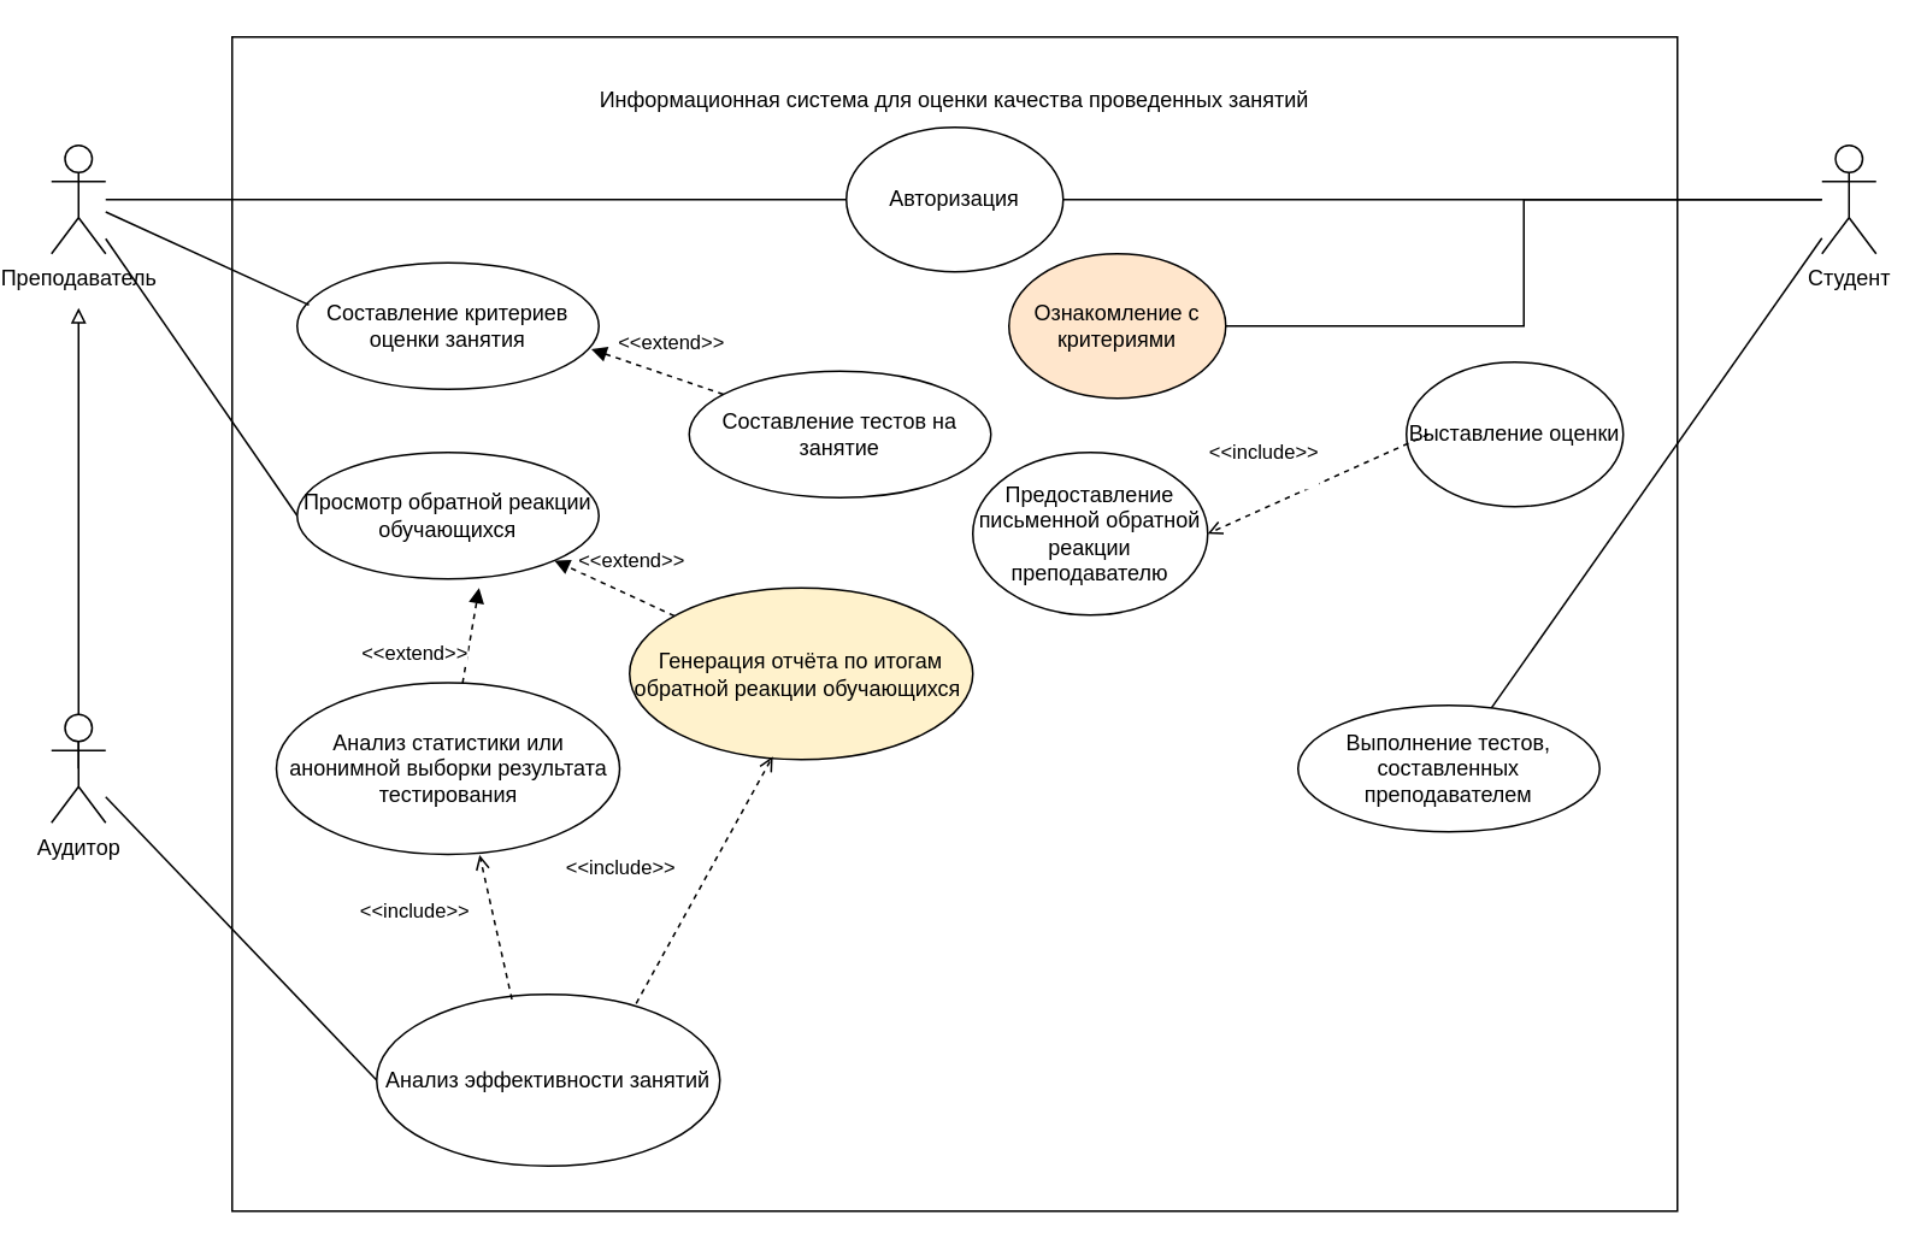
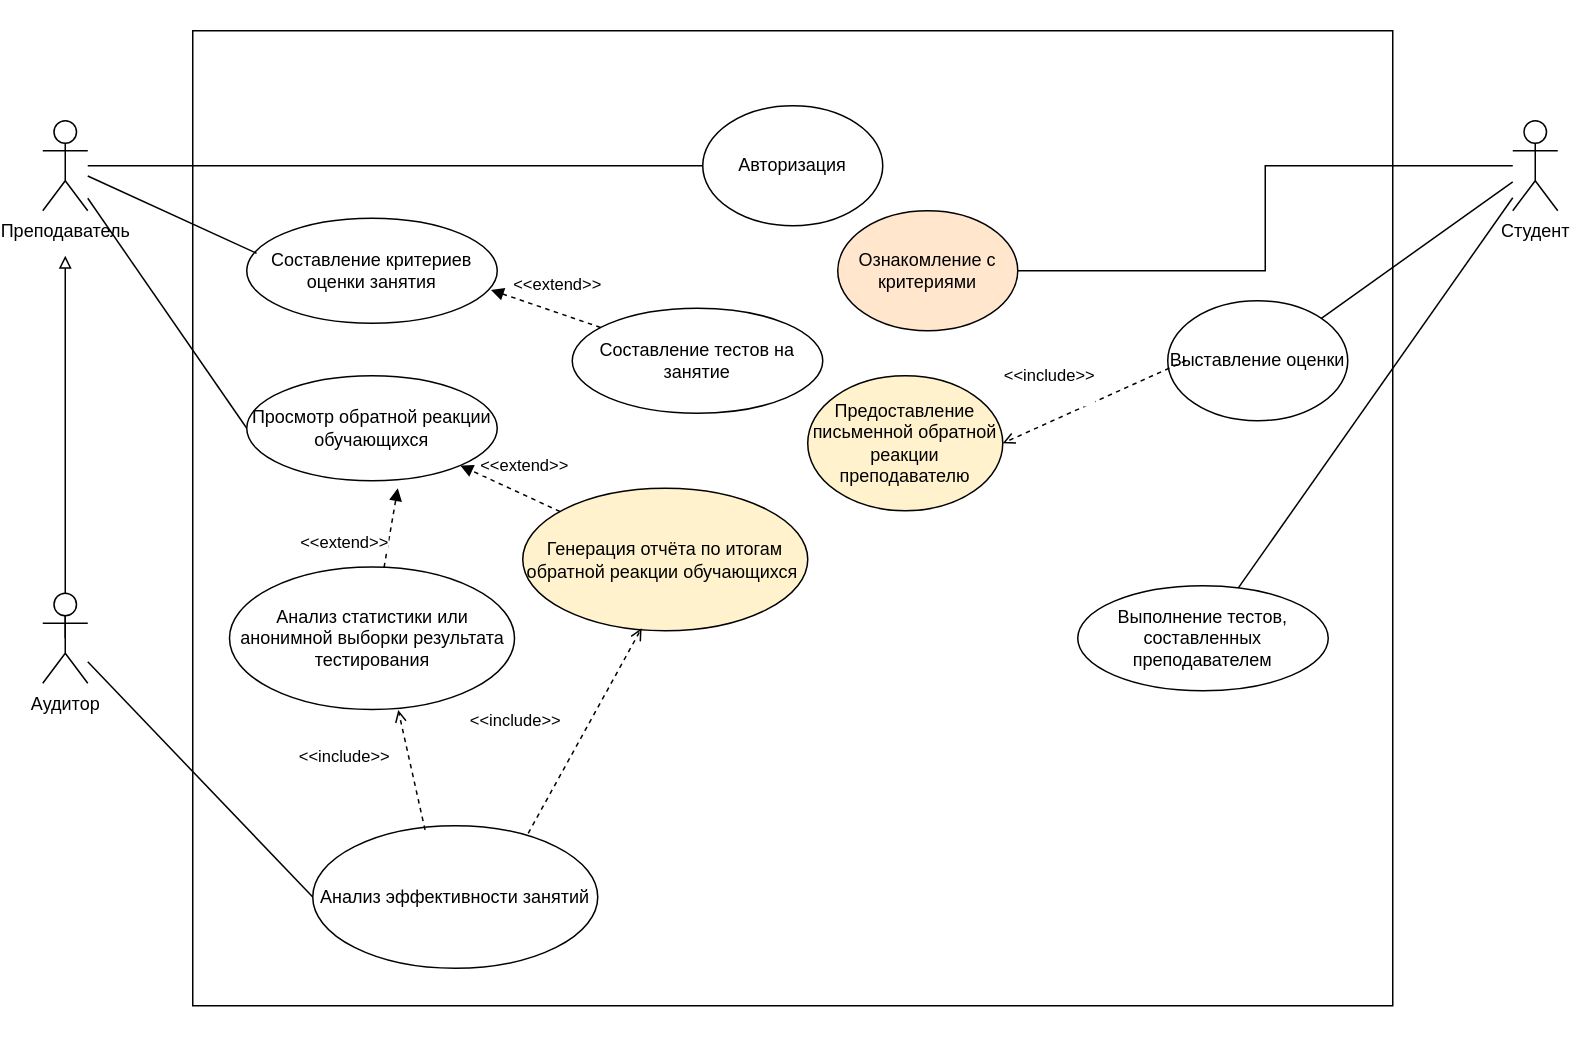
- <mxCell id="3" value="Информационная система для оценки качества проведенных занятий" style="text;html=1;align=center;verticalAlign=middle;whiteSpace=wrap;rounded=0;" parent="1" vertex="1"><mxGeometry x="240" y="40" width="560" height="30" as="geometry" /></mxCell>
- <mxCell id="9" style="rounded=0;orthogonalLoop=1;jettySize=auto;html=1;endArrow=none;endFill=0;" parent="1" source="10" target="4" edge="1"><mxGeometry relative="1" as="geometry" /></mxCell>
+ <mxCell id="9" style="rounded=0;orthogonalLoop=1;jettySize=auto;html=1;entryX=1;entryY=0;entryDx=0;entryDy=0;endArrow=none;endFill=0;" parent="1" source="10" target="11" edge="1"><mxGeometry relative="1" as="geometry" /></mxCell>
- <mxCell id="13" value="Предоставление письменной обратной реакции преподавателю" style="ellipse;whiteSpace=wrap;html=1;" parent="1" vertex="1"><mxGeometry x="530" y="250" width="130" height="90" as="geometry" /></mxCell>
+ <mxCell id="13" value="Предоставление письменной обратной реакции преподавателю" style="ellipse;whiteSpace=wrap;html=1;fillColor=#fff2cc;" parent="1" vertex="1"><mxGeometry x="530" y="250" width="130" height="90" as="geometry" /></mxCell>
